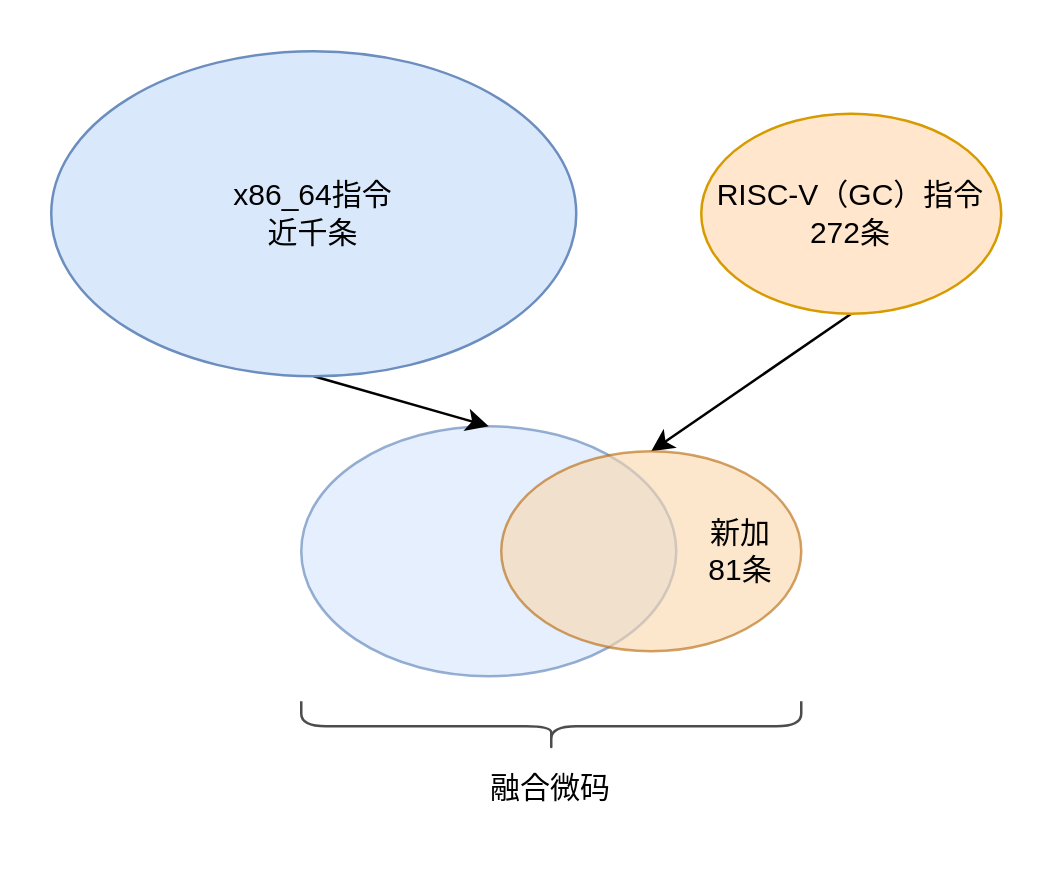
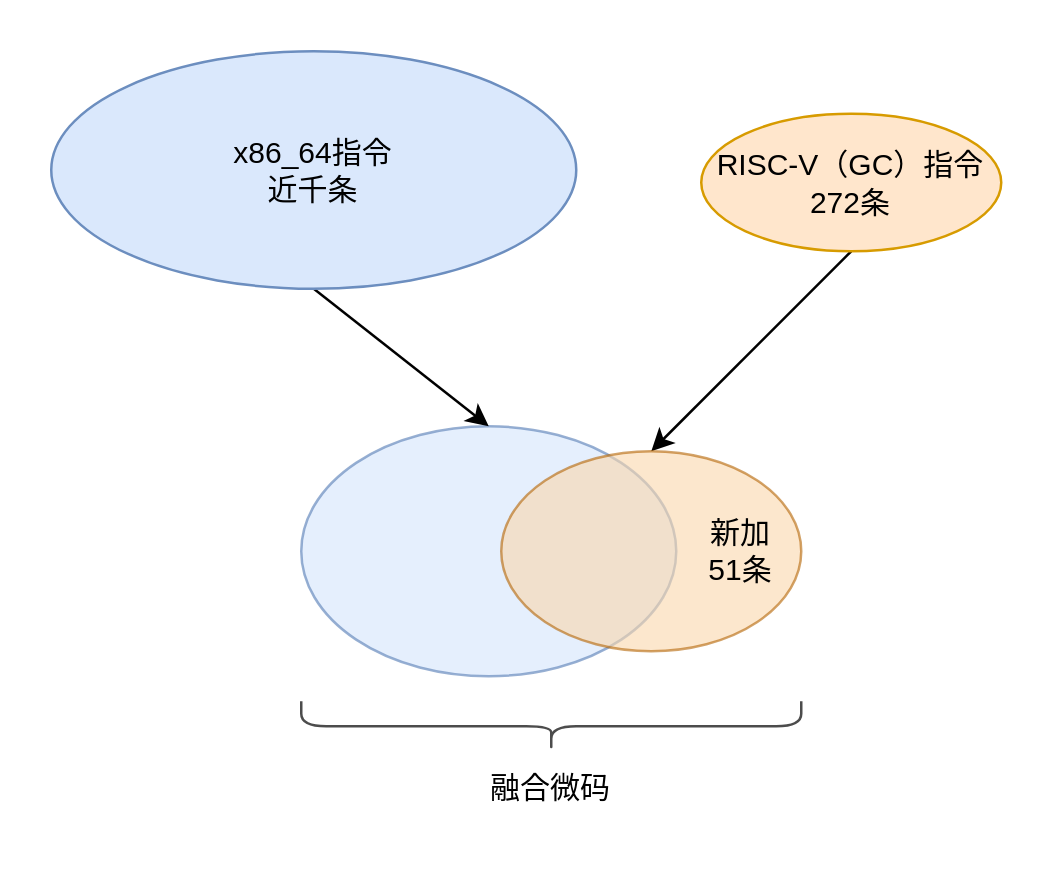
- <mxCell id="4" value="x86_64指令&lt;br&gt;近千条" style="ellipse;whiteSpace=wrap;html=1;fillColor=#dae8fc;strokeColor=#6c8ebf;" parent="1" vertex="1"><mxGeometry x="20" y="20" width="210" height="130" as="geometry" /></mxCell>
+ <mxCell id="4" value="x86_64指令&lt;br&gt;近千条" style="ellipse;whiteSpace=wrap;html=1;fillColor=#dae8fc;strokeColor=#6c8ebf;" parent="1" vertex="1"><mxGeometry x="20" y="20" width="210" height="95" as="geometry" /></mxCell>
- <mxCell id="6" value="RISC-V（GC）指令&lt;br&gt;272条" style="ellipse;whiteSpace=wrap;html=1;fillColor=#ffe6cc;strokeColor=#d79b00;" parent="1" vertex="1"><mxGeometry x="280" y="45" width="120" height="80" as="geometry" /></mxCell>
+ <mxCell id="6" value="RISC-V（GC）指令&lt;br&gt;272条" style="ellipse;whiteSpace=wrap;html=1;fillColor=#ffe6cc;strokeColor=#d79b00;" parent="1" vertex="1"><mxGeometry x="280" y="45" width="120" height="55" as="geometry" /></mxCell>
- <mxCell id="8" value="新加&lt;br&gt;81条" style="text;html=1;strokeColor=none;fillColor=none;align=center;verticalAlign=middle;whiteSpace=wrap;rounded=0;opacity=2;" parent="1" vertex="1"><mxGeometry x="266" y="205" width="60" height="30" as="geometry" /></mxCell>
+ <mxCell id="8" value="新加&lt;br&gt;51条" style="text;html=1;strokeColor=none;fillColor=none;align=center;verticalAlign=middle;whiteSpace=wrap;rounded=0;opacity=2;" parent="1" vertex="1"><mxGeometry x="266" y="205" width="60" height="30" as="geometry" /></mxCell>
